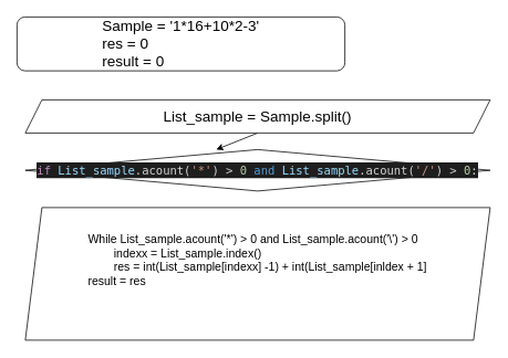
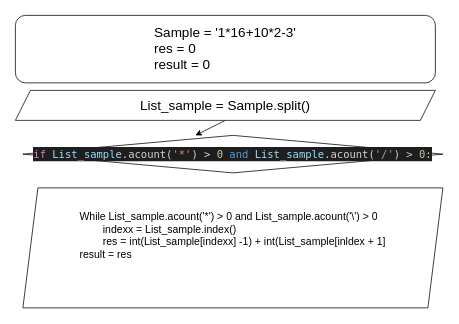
- <mxCell id="2" value="&lt;div style=&quot;text-align: left&quot;&gt;&lt;span style=&quot;font-size: 18px&quot;&gt;Sample = '1*16+10*2-3'&lt;/span&gt;&lt;/div&gt;&lt;font style=&quot;font-size: 18px&quot;&gt;&lt;div style=&quot;text-align: left&quot;&gt;&lt;span&gt;res = 0&lt;/span&gt;&lt;/div&gt;&lt;div style=&quot;text-align: left&quot;&gt;result = 0&lt;span&gt;&lt;br&gt;&lt;/span&gt;&lt;/div&gt;&lt;/font&gt;" style="rounded=1;whiteSpace=wrap;html=1;" vertex="1" parent="1"><mxGeometry x="20" y="20" width="395" height="65" as="geometry" /></mxCell>
+ <mxCell id="2" value="&lt;div style=&quot;text-align: left&quot;&gt;&lt;span style=&quot;font-size: 18px&quot;&gt;Sample = '1*16+10*2-3'&lt;/span&gt;&lt;/div&gt;&lt;font style=&quot;font-size: 18px&quot;&gt;&lt;div style=&quot;text-align: left&quot;&gt;&lt;span&gt;res = 0&lt;/span&gt;&lt;/div&gt;&lt;div style=&quot;text-align: left&quot;&gt;result = 0&lt;span&gt;&lt;br&gt;&lt;/span&gt;&lt;/div&gt;&lt;/font&gt;" style="rounded=1;whiteSpace=wrap;html=1;" vertex="1" parent="1"><mxGeometry y="20" width="560" height="90" as="geometry" x="20" /></mxCell>
- <mxCell id="4" value="List_sample = Sample.split()" style="shape=parallelogram;perimeter=parallelogramPerimeter;whiteSpace=wrap;html=1;fixedSize=1;fontSize=18;" vertex="1" parent="1"><mxGeometry x="30" y="120" width="560" height="40" as="geometry" /></mxCell>
+ <mxCell id="4" value="List_sample = Sample.split()" style="shape=parallelogram;perimeter=parallelogramPerimeter;whiteSpace=wrap;html=1;fixedSize=1;fontSize=18;" vertex="1" parent="1"><mxGeometry y="120" width="560" height="40" as="geometry" x="20" /></mxCell>
